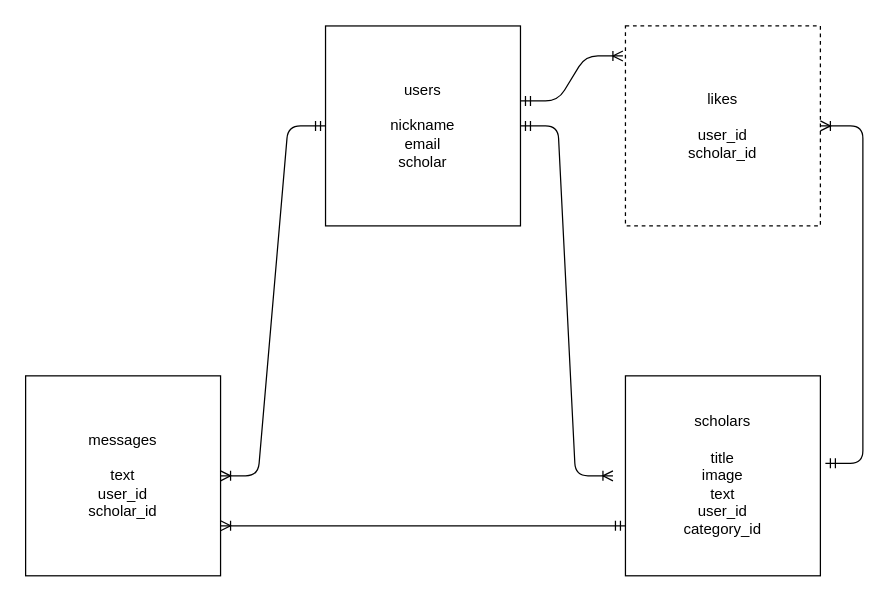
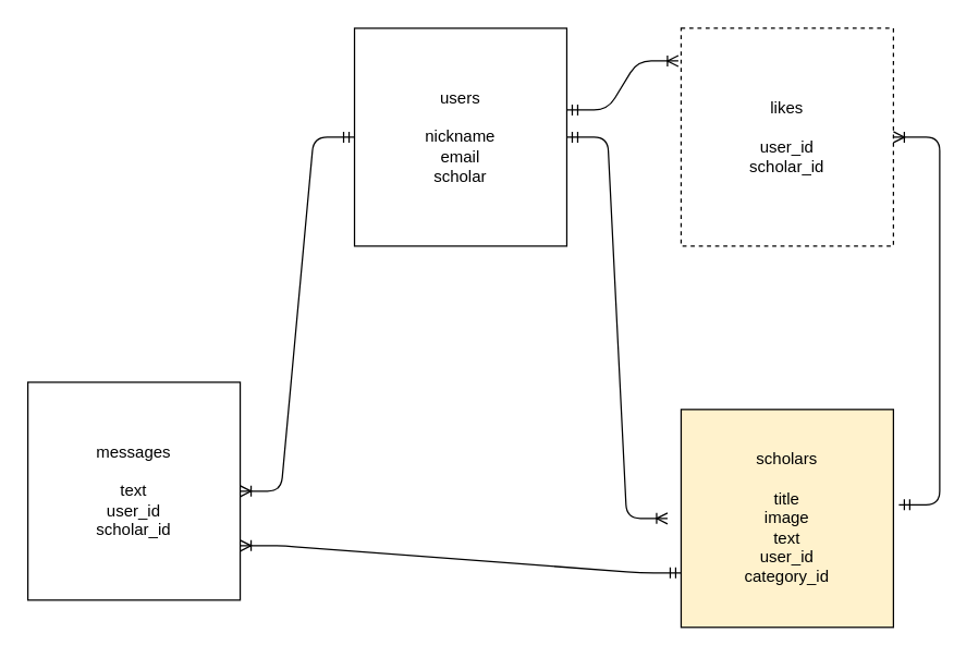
- <mxCell id="3" value="messages&lt;br&gt;&lt;br&gt;text&lt;br&gt;user_id&lt;br&gt;scholar_id" style="whiteSpace=wrap;html=1;align=center;" parent="1" vertex="1"><mxGeometry x="20" y="300" width="156" height="160" as="geometry" /></mxCell>
+ <mxCell id="3" value="messages&lt;br&gt;&lt;br&gt;text&lt;br&gt;user_id&lt;br&gt;scholar_id" style="whiteSpace=wrap;html=1;align=center;" parent="1" vertex="1"><mxGeometry x="20" y="280" width="156" height="160" as="geometry" /></mxCell>
- <mxCell id="4" value="scholars&lt;br&gt;&lt;br&gt;title&lt;br&gt;image&lt;br&gt;text&lt;br&gt;user_id&lt;br&gt;category_id" style="whiteSpace=wrap;html=1;align=center;" parent="1" vertex="1"><mxGeometry x="500" y="300" width="156" height="160" as="geometry" /></mxCell>
+ <mxCell id="4" value="scholars&lt;br&gt;&lt;br&gt;title&lt;br&gt;image&lt;br&gt;text&lt;br&gt;user_id&lt;br&gt;category_id" style="whiteSpace=wrap;html=1;align=center;fillColor=#fff2cc;" parent="1" vertex="1"><mxGeometry x="500" y="300" width="156" height="160" as="geometry" /></mxCell>
